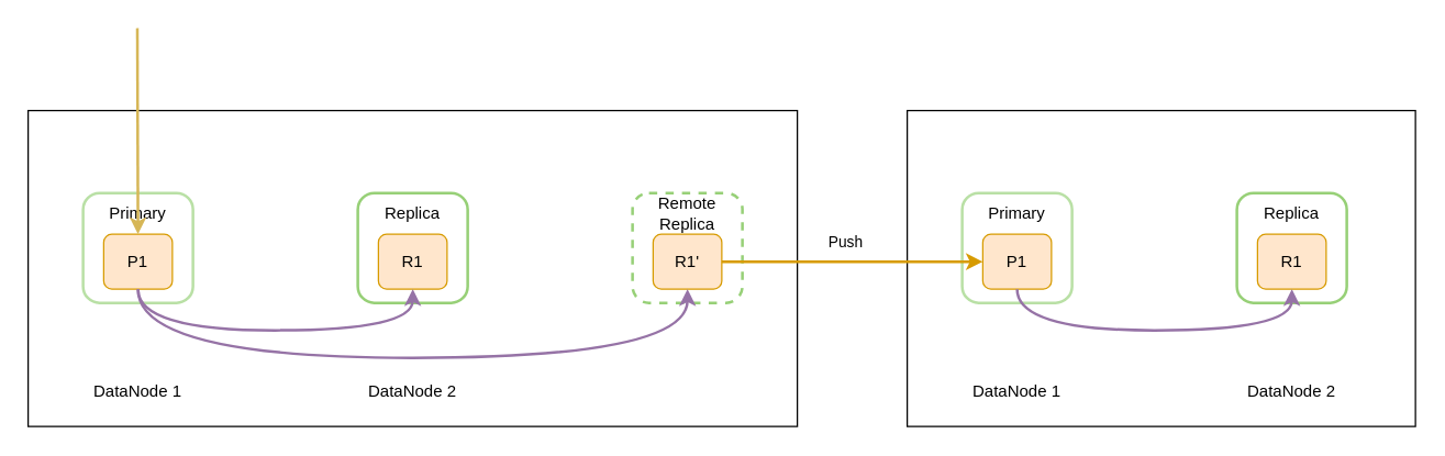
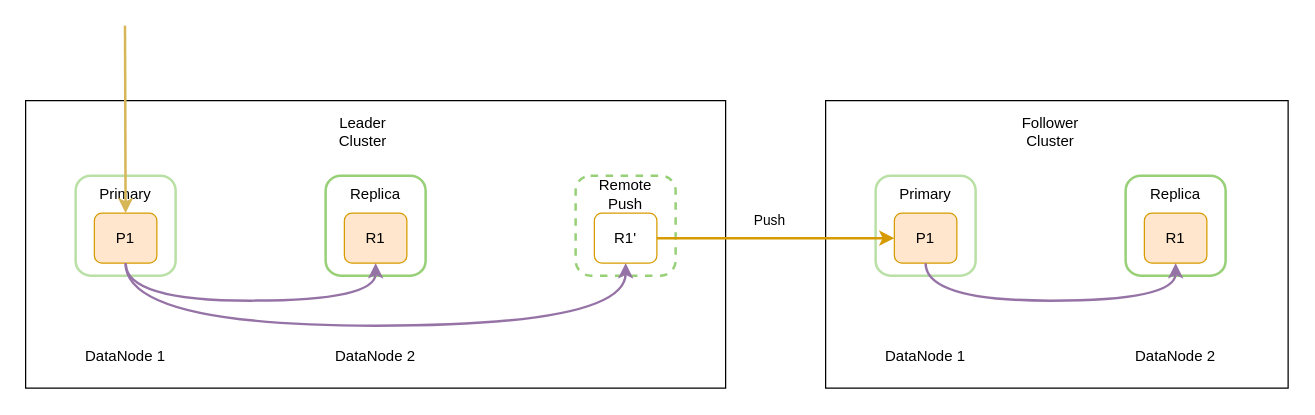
+ <mxCell id="17" value="Leader Cluster" style="text;html=1;strokeColor=none;fillColor=none;align=center;verticalAlign=middle;whiteSpace=wrap;rounded=0;strokeWidth=2;" vertex="1" parent="1"><mxGeometry x="260" y="90" width="60" height="30" as="geometry" /></mxCell>
+ <mxCell id="28" value="Follower&lt;br&gt;Cluster" style="text;html=1;strokeColor=none;fillColor=none;align=center;verticalAlign=middle;whiteSpace=wrap;rounded=0;strokeWidth=2;" vertex="1" parent="1"><mxGeometry x="810" y="90" width="60" height="30" as="geometry" /></mxCell>
- <mxCell id="9" value="Remote Replica" style="text;html=1;strokeColor=none;fillColor=none;align=center;verticalAlign=middle;whiteSpace=wrap;rounded=0;" vertex="1" parent="1"><mxGeometry x="470" y="140" width="60" height="30" as="geometry" /></mxCell>
+ <mxCell id="9" value="Remote Push" style="text;html=1;strokeColor=none;fillColor=none;align=center;verticalAlign=middle;whiteSpace=wrap;rounded=0;" vertex="1" parent="1"><mxGeometry x="470" y="140" width="60" height="30" as="geometry" /></mxCell>
- <mxCell id="11" value="R1'" style="rounded=1;whiteSpace=wrap;html=1;fillColor=#ffe6cc;strokeColor=#d79b00;" vertex="1" parent="1"><mxGeometry x="475" y="170" width="50" height="40" as="geometry" /></mxCell>
+ <mxCell id="11" value="R1'" style="rounded=1;whiteSpace=wrap;html=1;fillColor=#ffffff;strokeColor=#d79b00;" vertex="1" parent="1"><mxGeometry x="475" y="170" width="50" height="40" as="geometry" /></mxCell>
